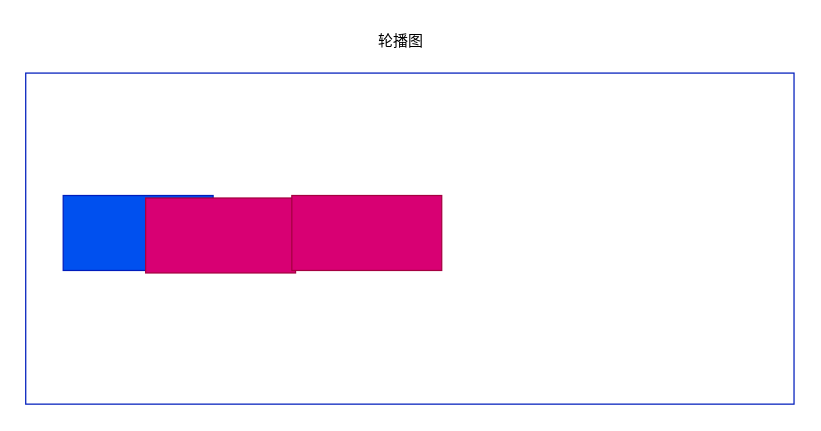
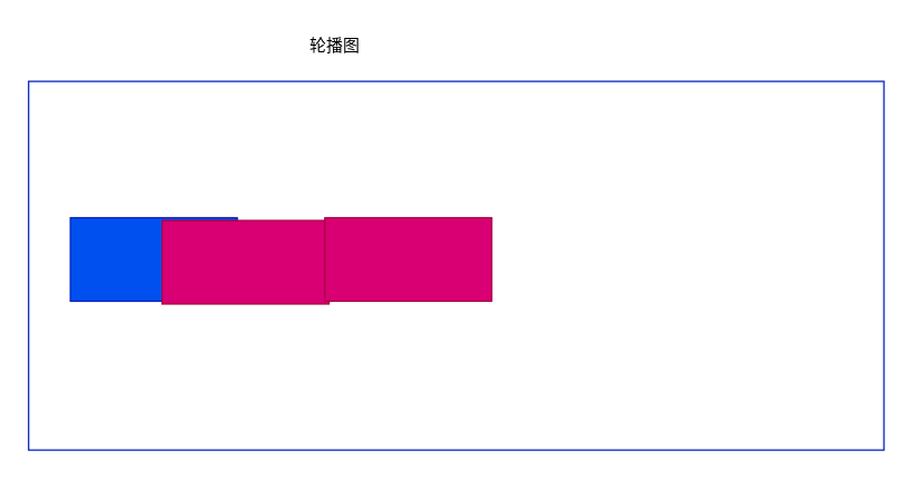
- <mxCell id="3" value="&lt;font color=&quot;#000000&quot;&gt;轮播图&lt;/font&gt;" style="text;html=1;align=center;verticalAlign=middle;resizable=0;points=[];autosize=1;strokeColor=none;fillColor=none;" vertex="1" parent="1"><mxGeometry x="293" y="20" width="54" height="26" as="geometry" /></mxCell>
+ <mxCell id="3" value="&lt;font color=&quot;#000000&quot;&gt;轮播图&lt;/font&gt;" style="text;html=1;align=center;verticalAlign=middle;resizable=0;points=[];autosize=1;strokeColor=none;fillColor=none;" vertex="1" parent="1"><mxGeometry x="213" y="20" width="54" height="26" as="geometry" /></mxCell>
